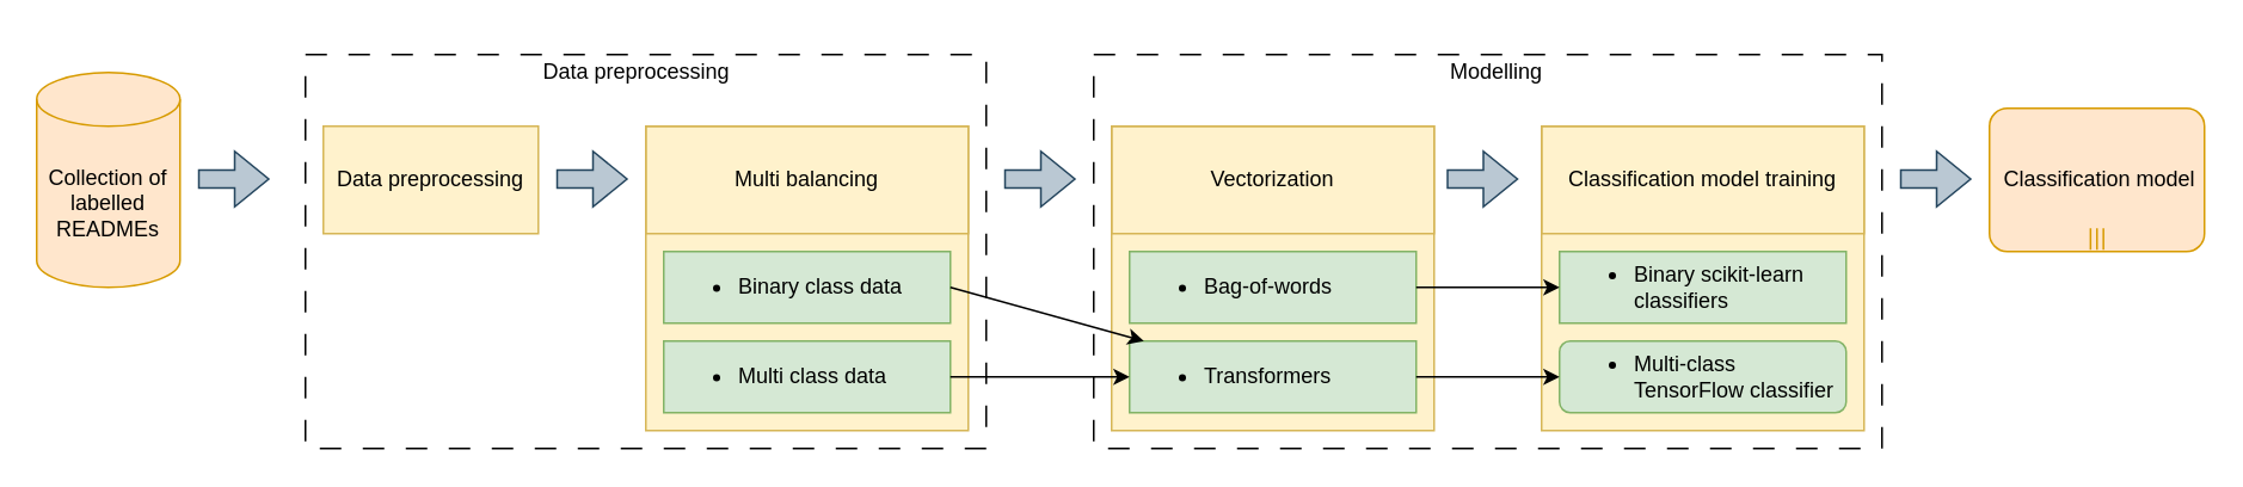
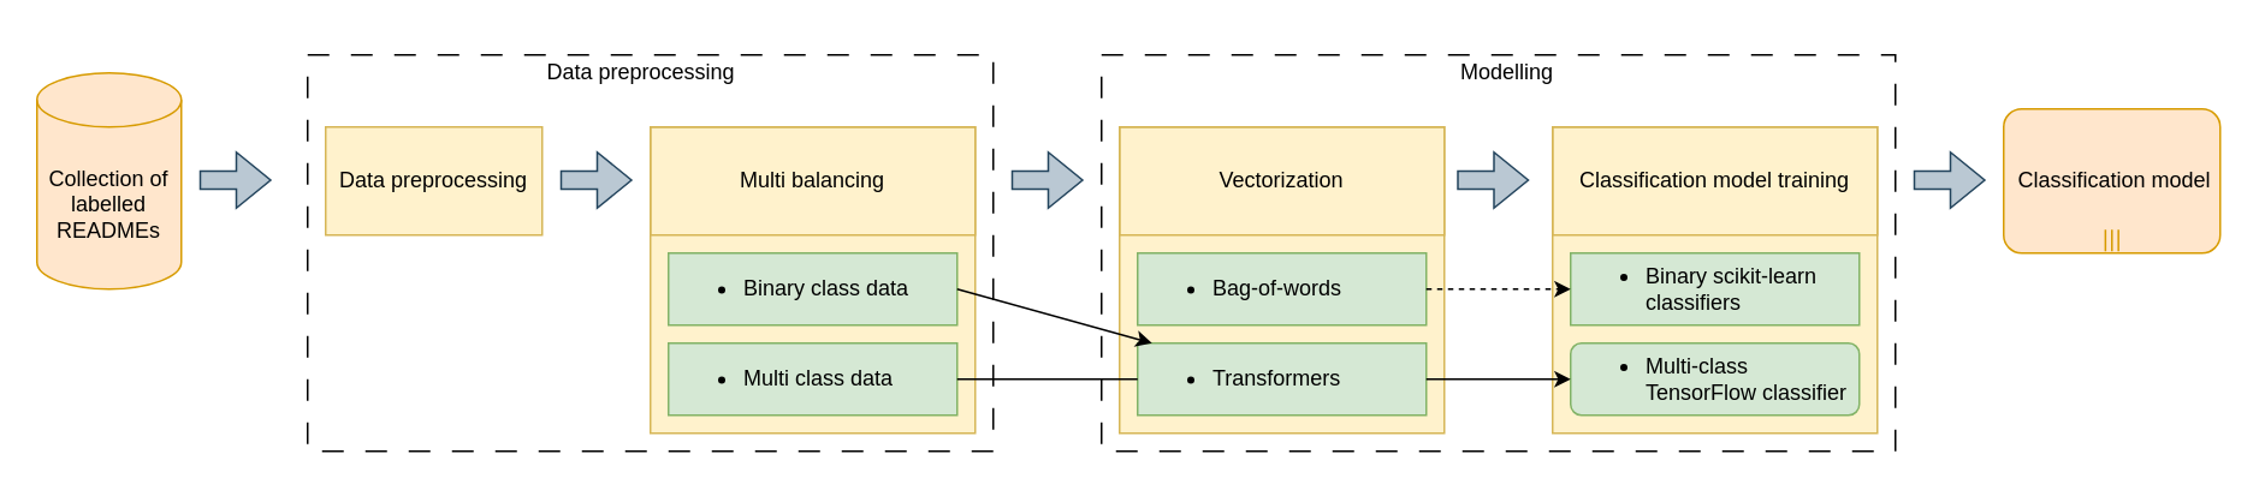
- <mxCell id="28" value="" style="endArrow=classic;html=1;rounded=0;exitX=1;exitY=0.5;exitDx=0;exitDy=0;entryX=0;entryY=0.5;entryDx=0;entryDy=0;" edge="1" parent="1" source="18" target="21"><mxGeometry width="50" height="50" relative="1" as="geometry"><mxPoint x="790" y="169.5" as="sourcePoint" /><mxPoint x="870" y="170" as="targetPoint" /></mxGeometry></mxCell>
+ <mxCell id="28" value="" style="endArrow=classic;html=1;rounded=0;exitX=1;exitY=0.5;exitDx=0;exitDy=0;entryX=0;entryY=0.5;entryDx=0;entryDy=0;dashed=1;" edge="1" parent="1" source="18" target="21"><mxGeometry width="50" height="50" relative="1" as="geometry"><mxPoint x="790" y="169.5" as="sourcePoint" /><mxPoint x="870" y="170" as="targetPoint" /></mxGeometry></mxCell>
- <mxCell id="27" value="" style="endArrow=classic;html=1;rounded=0;entryX=0;entryY=0.5;entryDx=0;entryDy=0;exitX=1;exitY=0.5;exitDx=0;exitDy=0;" edge="1" parent="1" source="14" target="19"><mxGeometry width="50" height="50" relative="1" as="geometry"><mxPoint x="530" y="219.5" as="sourcePoint" /><mxPoint x="630" y="219.5" as="targetPoint" /></mxGeometry></mxCell>
+ <mxCell id="27" value="" style="endArrow=none;html=1;rounded=0;entryX=0;entryY=0.5;entryDx=0;entryDy=0;exitX=1;exitY=0.5;exitDx=0;exitDy=0;" edge="1" parent="1" source="14" target="19"><mxGeometry width="50" height="50" relative="1" as="geometry"><mxPoint x="530" y="219.5" as="sourcePoint" /><mxPoint x="630" y="219.5" as="targetPoint" /></mxGeometry></mxCell>
